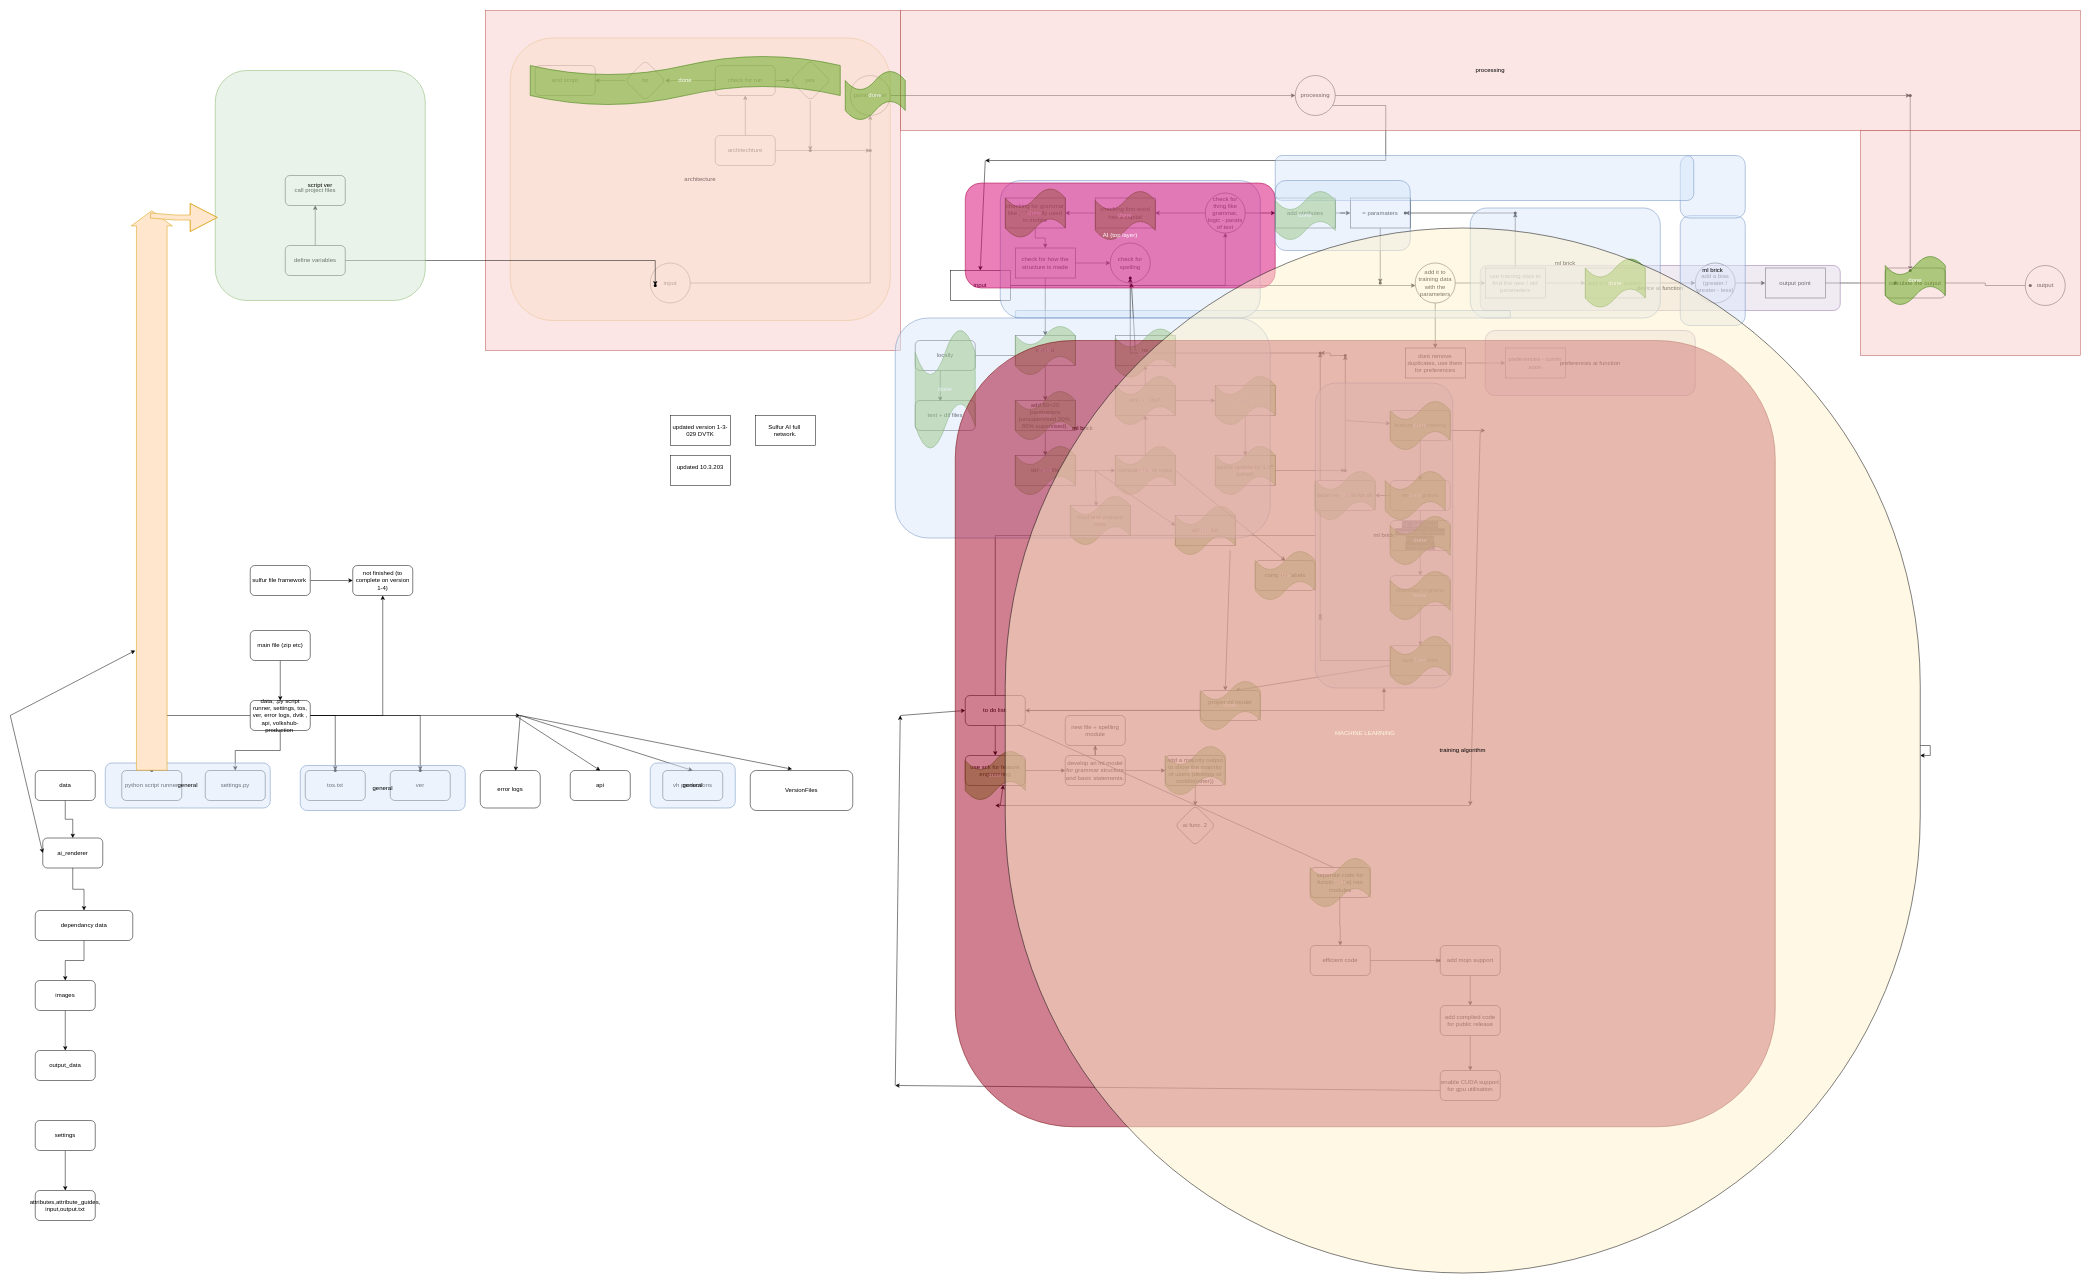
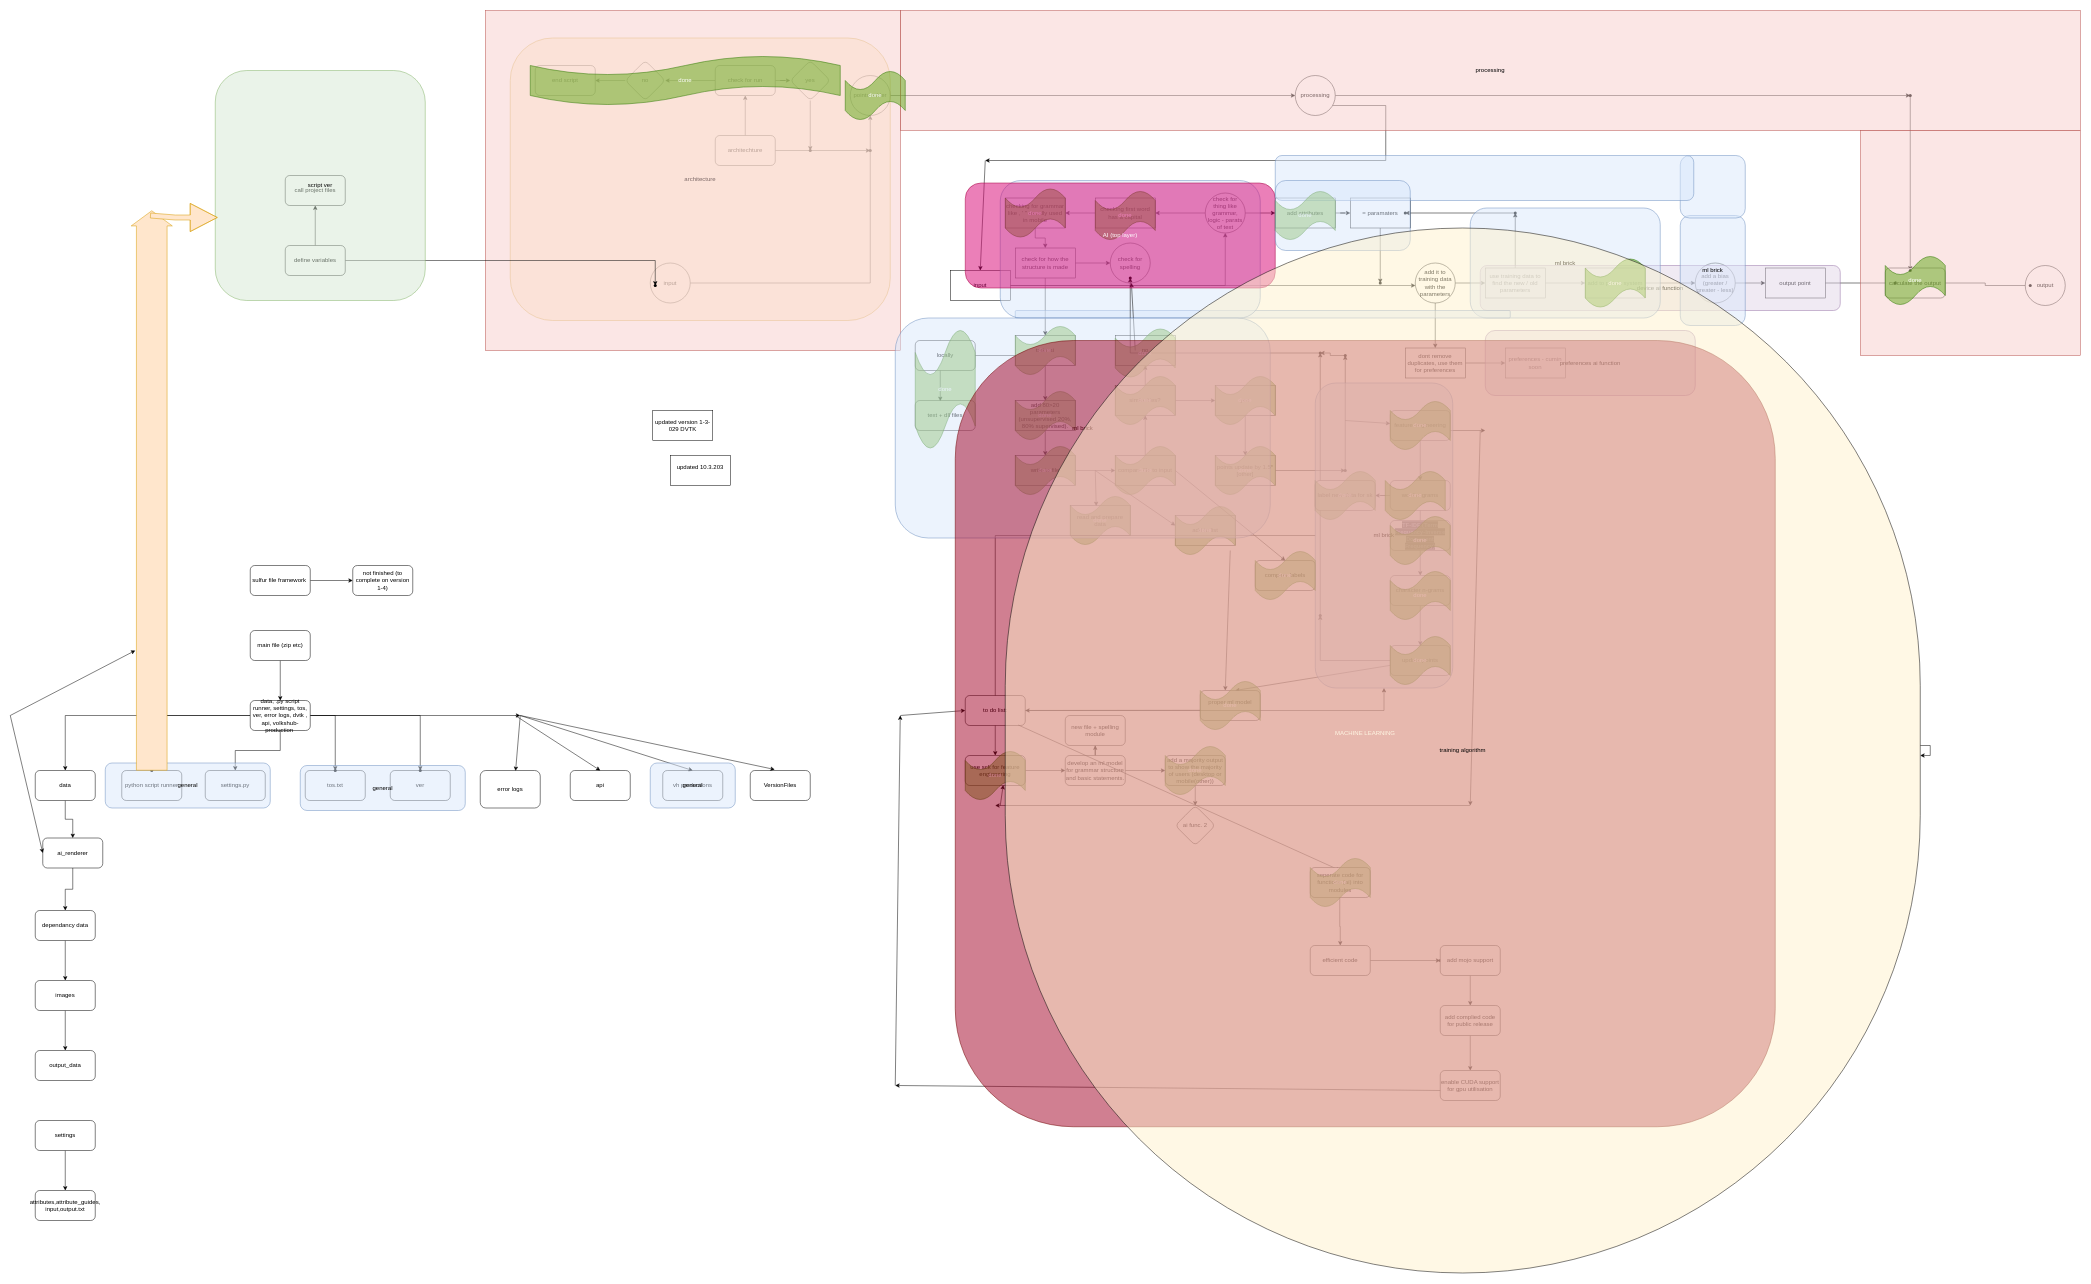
- <mxCell id="49" value="&lt;div&gt;updated version 1-3-029 DVTK&lt;/div&gt;" style="rounded=0;whiteSpace=wrap;html=1;" parent="1" vertex="1"><mxGeometry x="1340" y="830" width="120" height="60" as="geometry" /></mxCell>
+ <mxCell id="49" value="&lt;div&gt;updated version 1-3-029 DVTK&lt;/div&gt;" style="rounded=0;whiteSpace=wrap;html=1;" parent="1" vertex="1"><mxGeometry x="1305" y="820" width="120" height="60" as="geometry" /></mxCell>
- <mxCell id="50" value="Sulfur AI full&amp;nbsp;&lt;div&gt;network.&lt;/div&gt;" style="rounded=0;whiteSpace=wrap;html=1;" parent="1" vertex="1"><mxGeometry x="1510" y="830" width="120" height="60" as="geometry" /></mxCell>
- <mxCell id="207" value="" style="edgeStyle=orthogonalEdgeStyle;rounded=0;orthogonalLoop=1;jettySize=auto;html=1;" parent="1" source="212" target="242" edge="1"><mxGeometry relative="1" as="geometry" /></mxCell>
+ <mxCell id="207" value="" style="edgeStyle=orthogonalEdgeStyle;rounded=0;orthogonalLoop=1;jettySize=auto;html=1;" parent="1" source="212" target="214" edge="1"><mxGeometry relative="1" as="geometry" /></mxCell>
- <mxCell id="247" value="VersionFiles" style="rounded=1;whiteSpace=wrap;html=1;" parent="1" vertex="1"><mxGeometry x="1500" y="1540" width="205" height="80" as="geometry" /></mxCell>
+ <mxCell id="247" value="VersionFiles" style="rounded=1;whiteSpace=wrap;html=1;" parent="1" vertex="1"><mxGeometry x="1500" y="1540" width="120" height="60" as="geometry" /></mxCell>
- <mxCell id="235" value="dependancy data" style="whiteSpace=wrap;html=1;rounded=1;" parent="1" vertex="1"><mxGeometry x="70" y="1820" width="195" height="60" as="geometry" /></mxCell>
+ <mxCell id="235" value="dependancy data" style="whiteSpace=wrap;html=1;rounded=1;" parent="1" vertex="1"><mxGeometry x="70" y="1820" width="120" height="60" as="geometry" /></mxCell>
